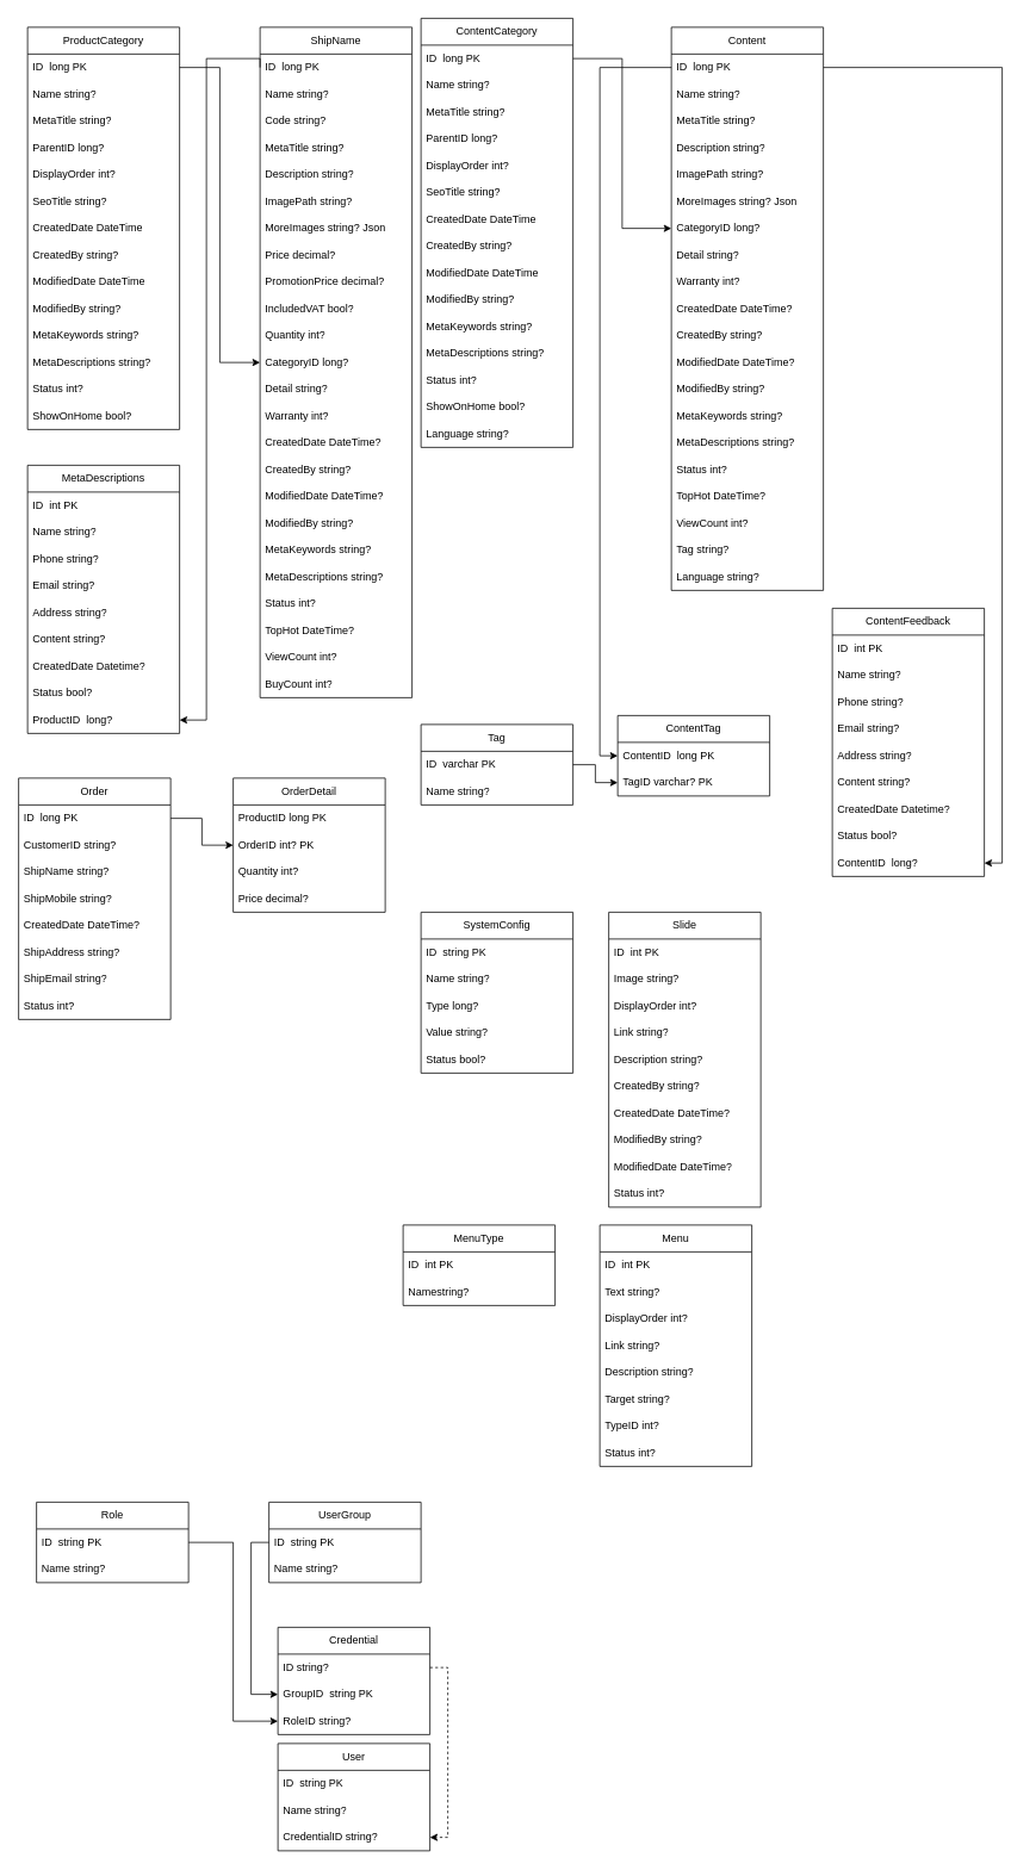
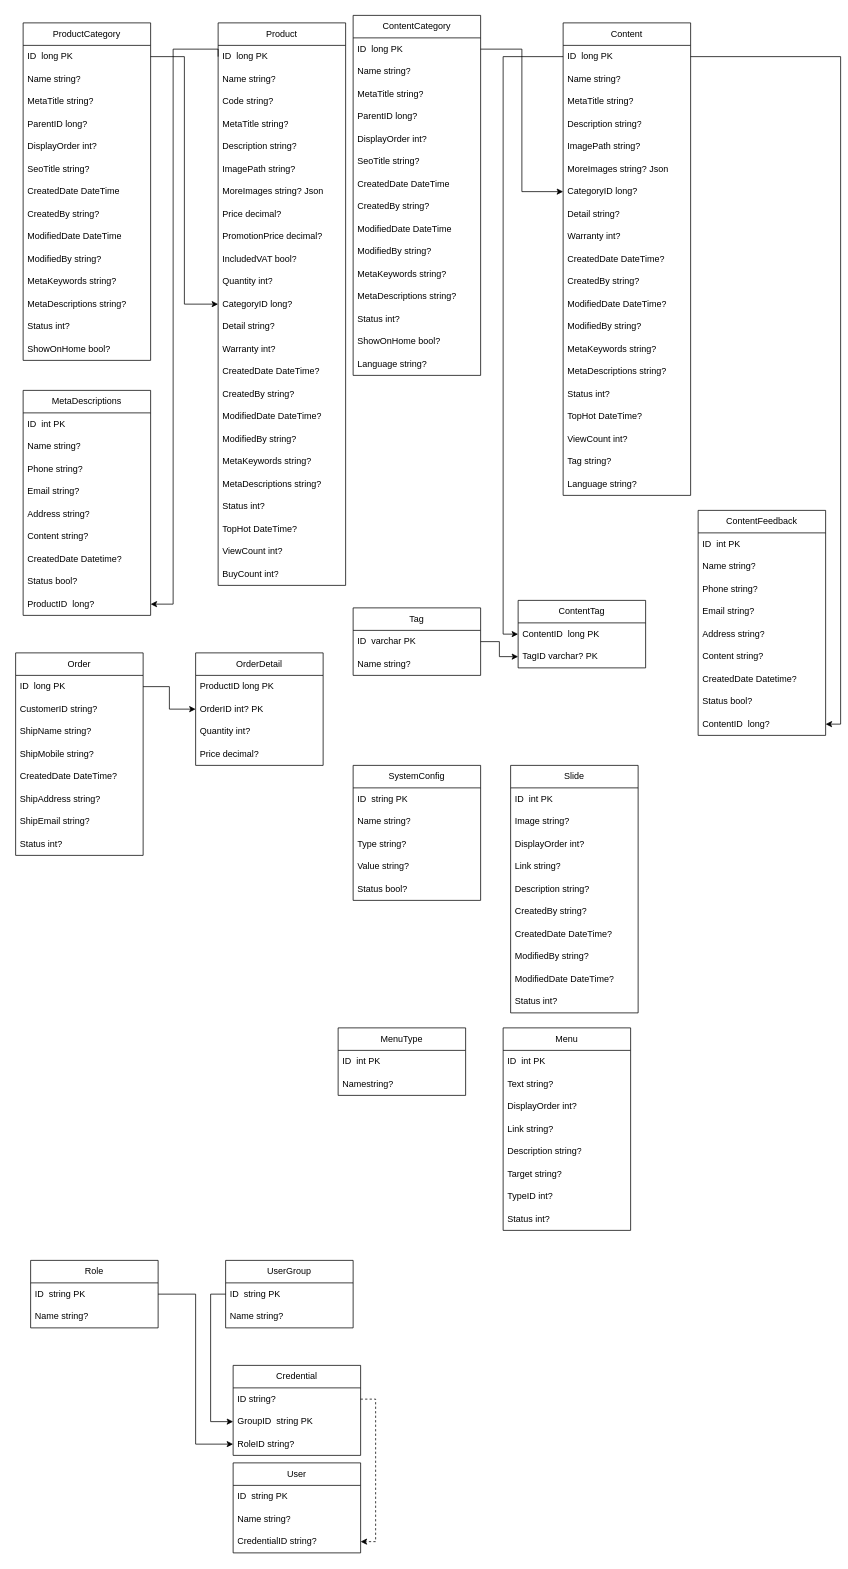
- <mxCell id="17" value="ShipName" style="swimlane;fontStyle=0;childLayout=stackLayout;horizontal=1;startSize=30;horizontalStack=0;resizeParent=1;resizeParentMax=0;resizeLast=0;collapsible=1;marginBottom=0;whiteSpace=wrap;html=1;" vertex="1" parent="1"><mxGeometry x="290" y="30" width="170" height="750" as="geometry" /></mxCell>
+ <mxCell id="17" value="Product" style="swimlane;fontStyle=0;childLayout=stackLayout;horizontal=1;startSize=30;horizontalStack=0;resizeParent=1;resizeParentMax=0;resizeLast=0;collapsible=1;marginBottom=0;whiteSpace=wrap;html=1;" vertex="1" parent="1"><mxGeometry x="290" y="30" width="170" height="750" as="geometry" /></mxCell>
- <mxCell id="114" value="Type long?" style="text;strokeColor=none;fillColor=none;align=left;verticalAlign=middle;spacingLeft=4;spacingRight=4;overflow=hidden;points=[[0,0.5],[1,0.5]];portConstraint=eastwest;rotatable=0;whiteSpace=wrap;html=1;" vertex="1" parent="111"><mxGeometry y="90" width="170" height="30" as="geometry" /></mxCell>
+ <mxCell id="114" value="Type string?" style="text;strokeColor=none;fillColor=none;align=left;verticalAlign=middle;spacingLeft=4;spacingRight=4;overflow=hidden;points=[[0,0.5],[1,0.5]];portConstraint=eastwest;rotatable=0;whiteSpace=wrap;html=1;" vertex="1" parent="111"><mxGeometry y="90" width="170" height="30" as="geometry" /></mxCell>
